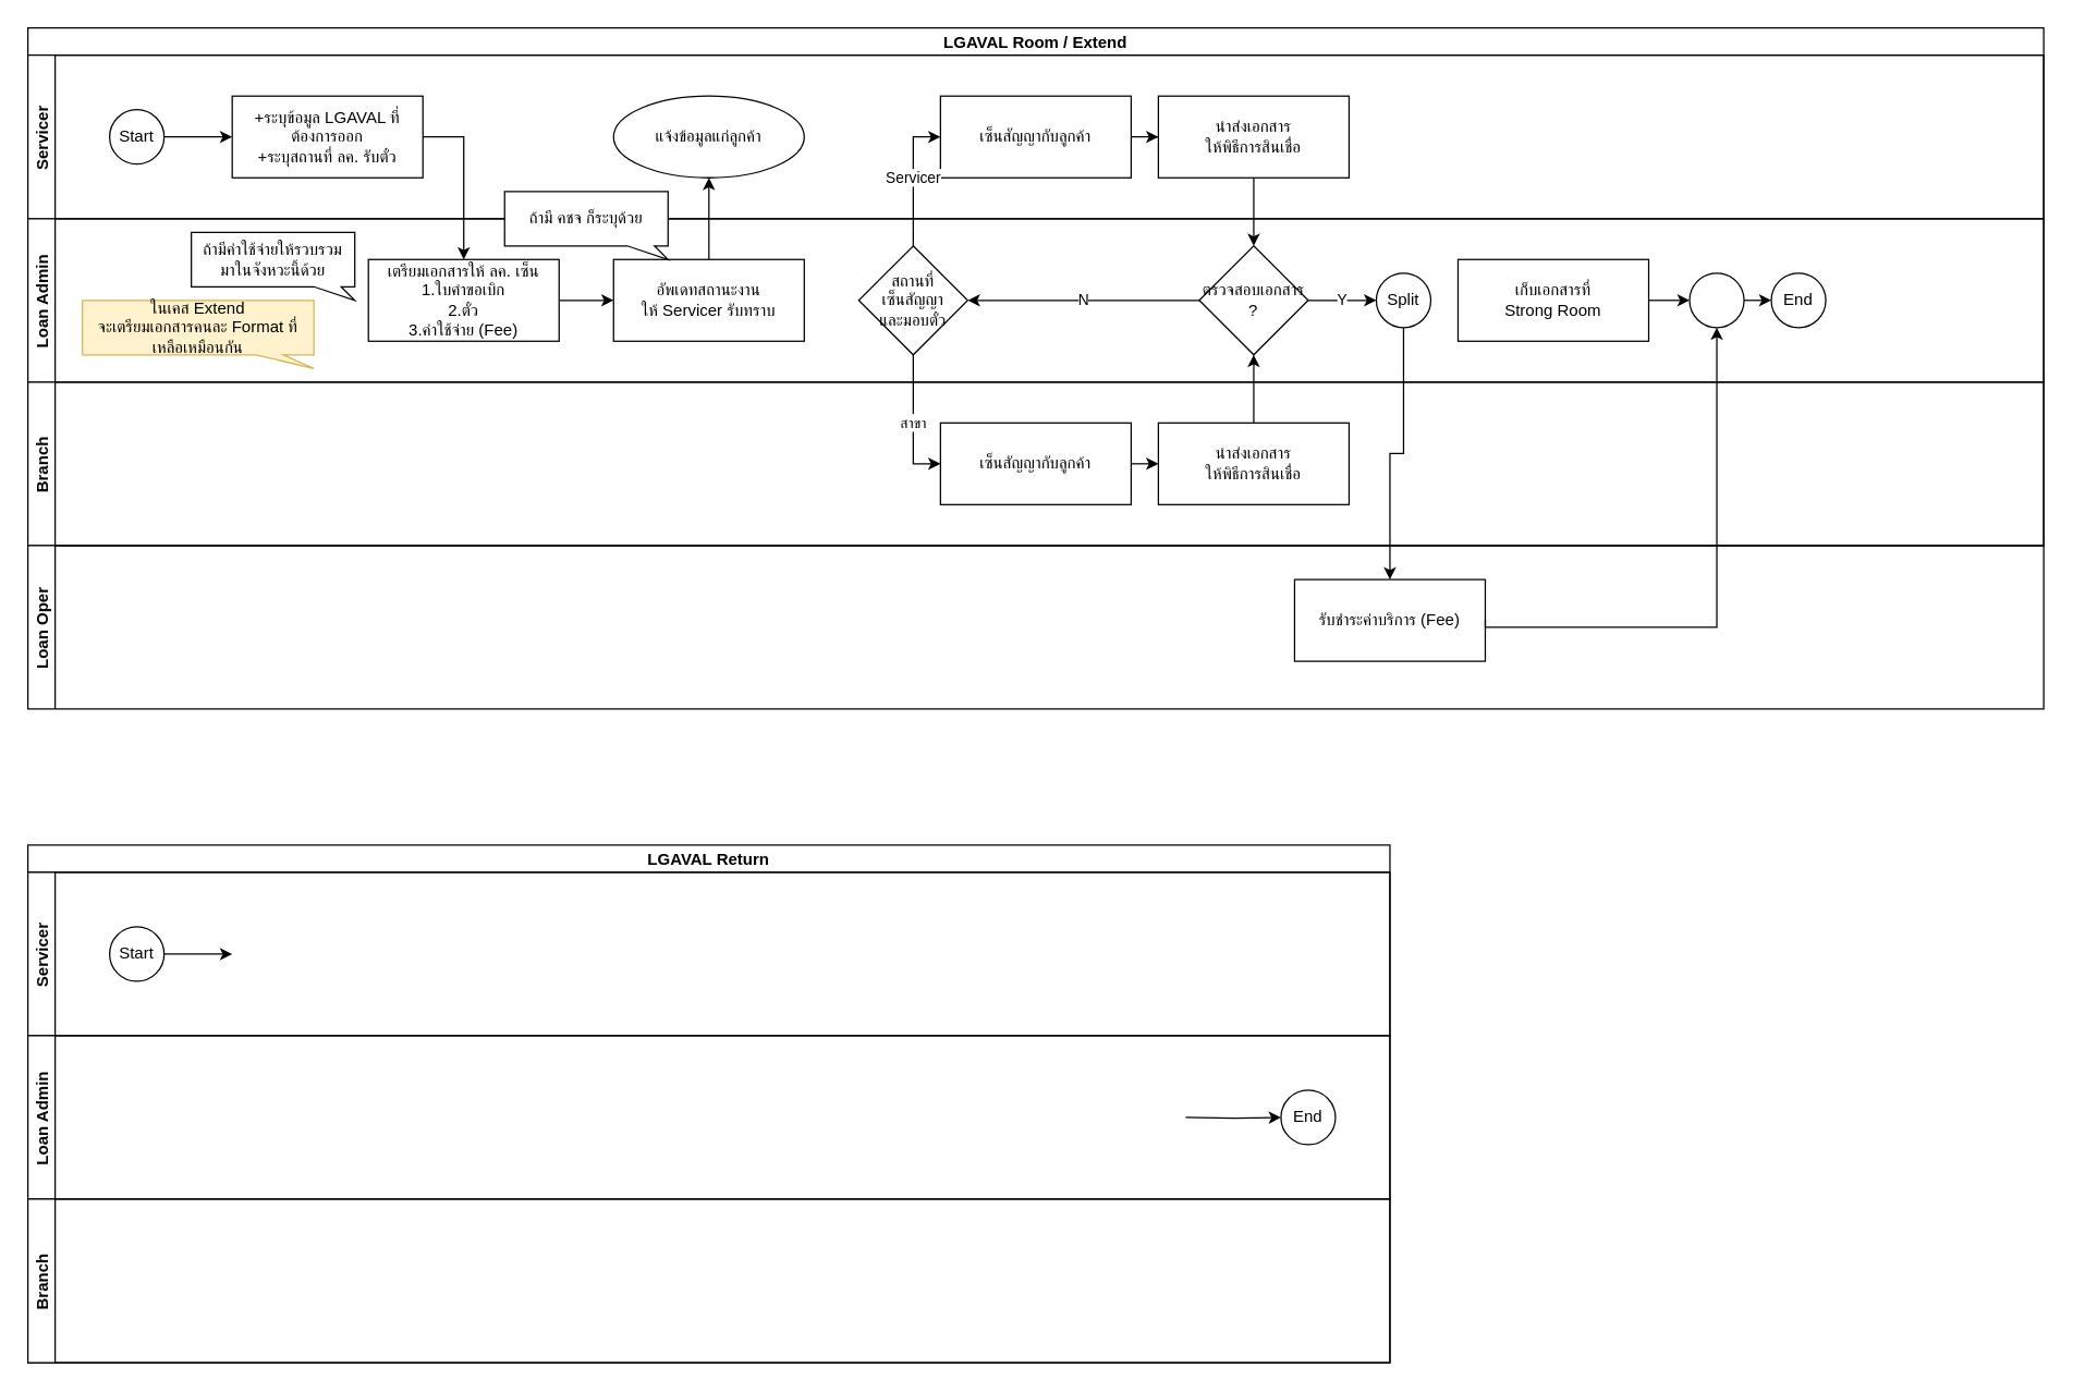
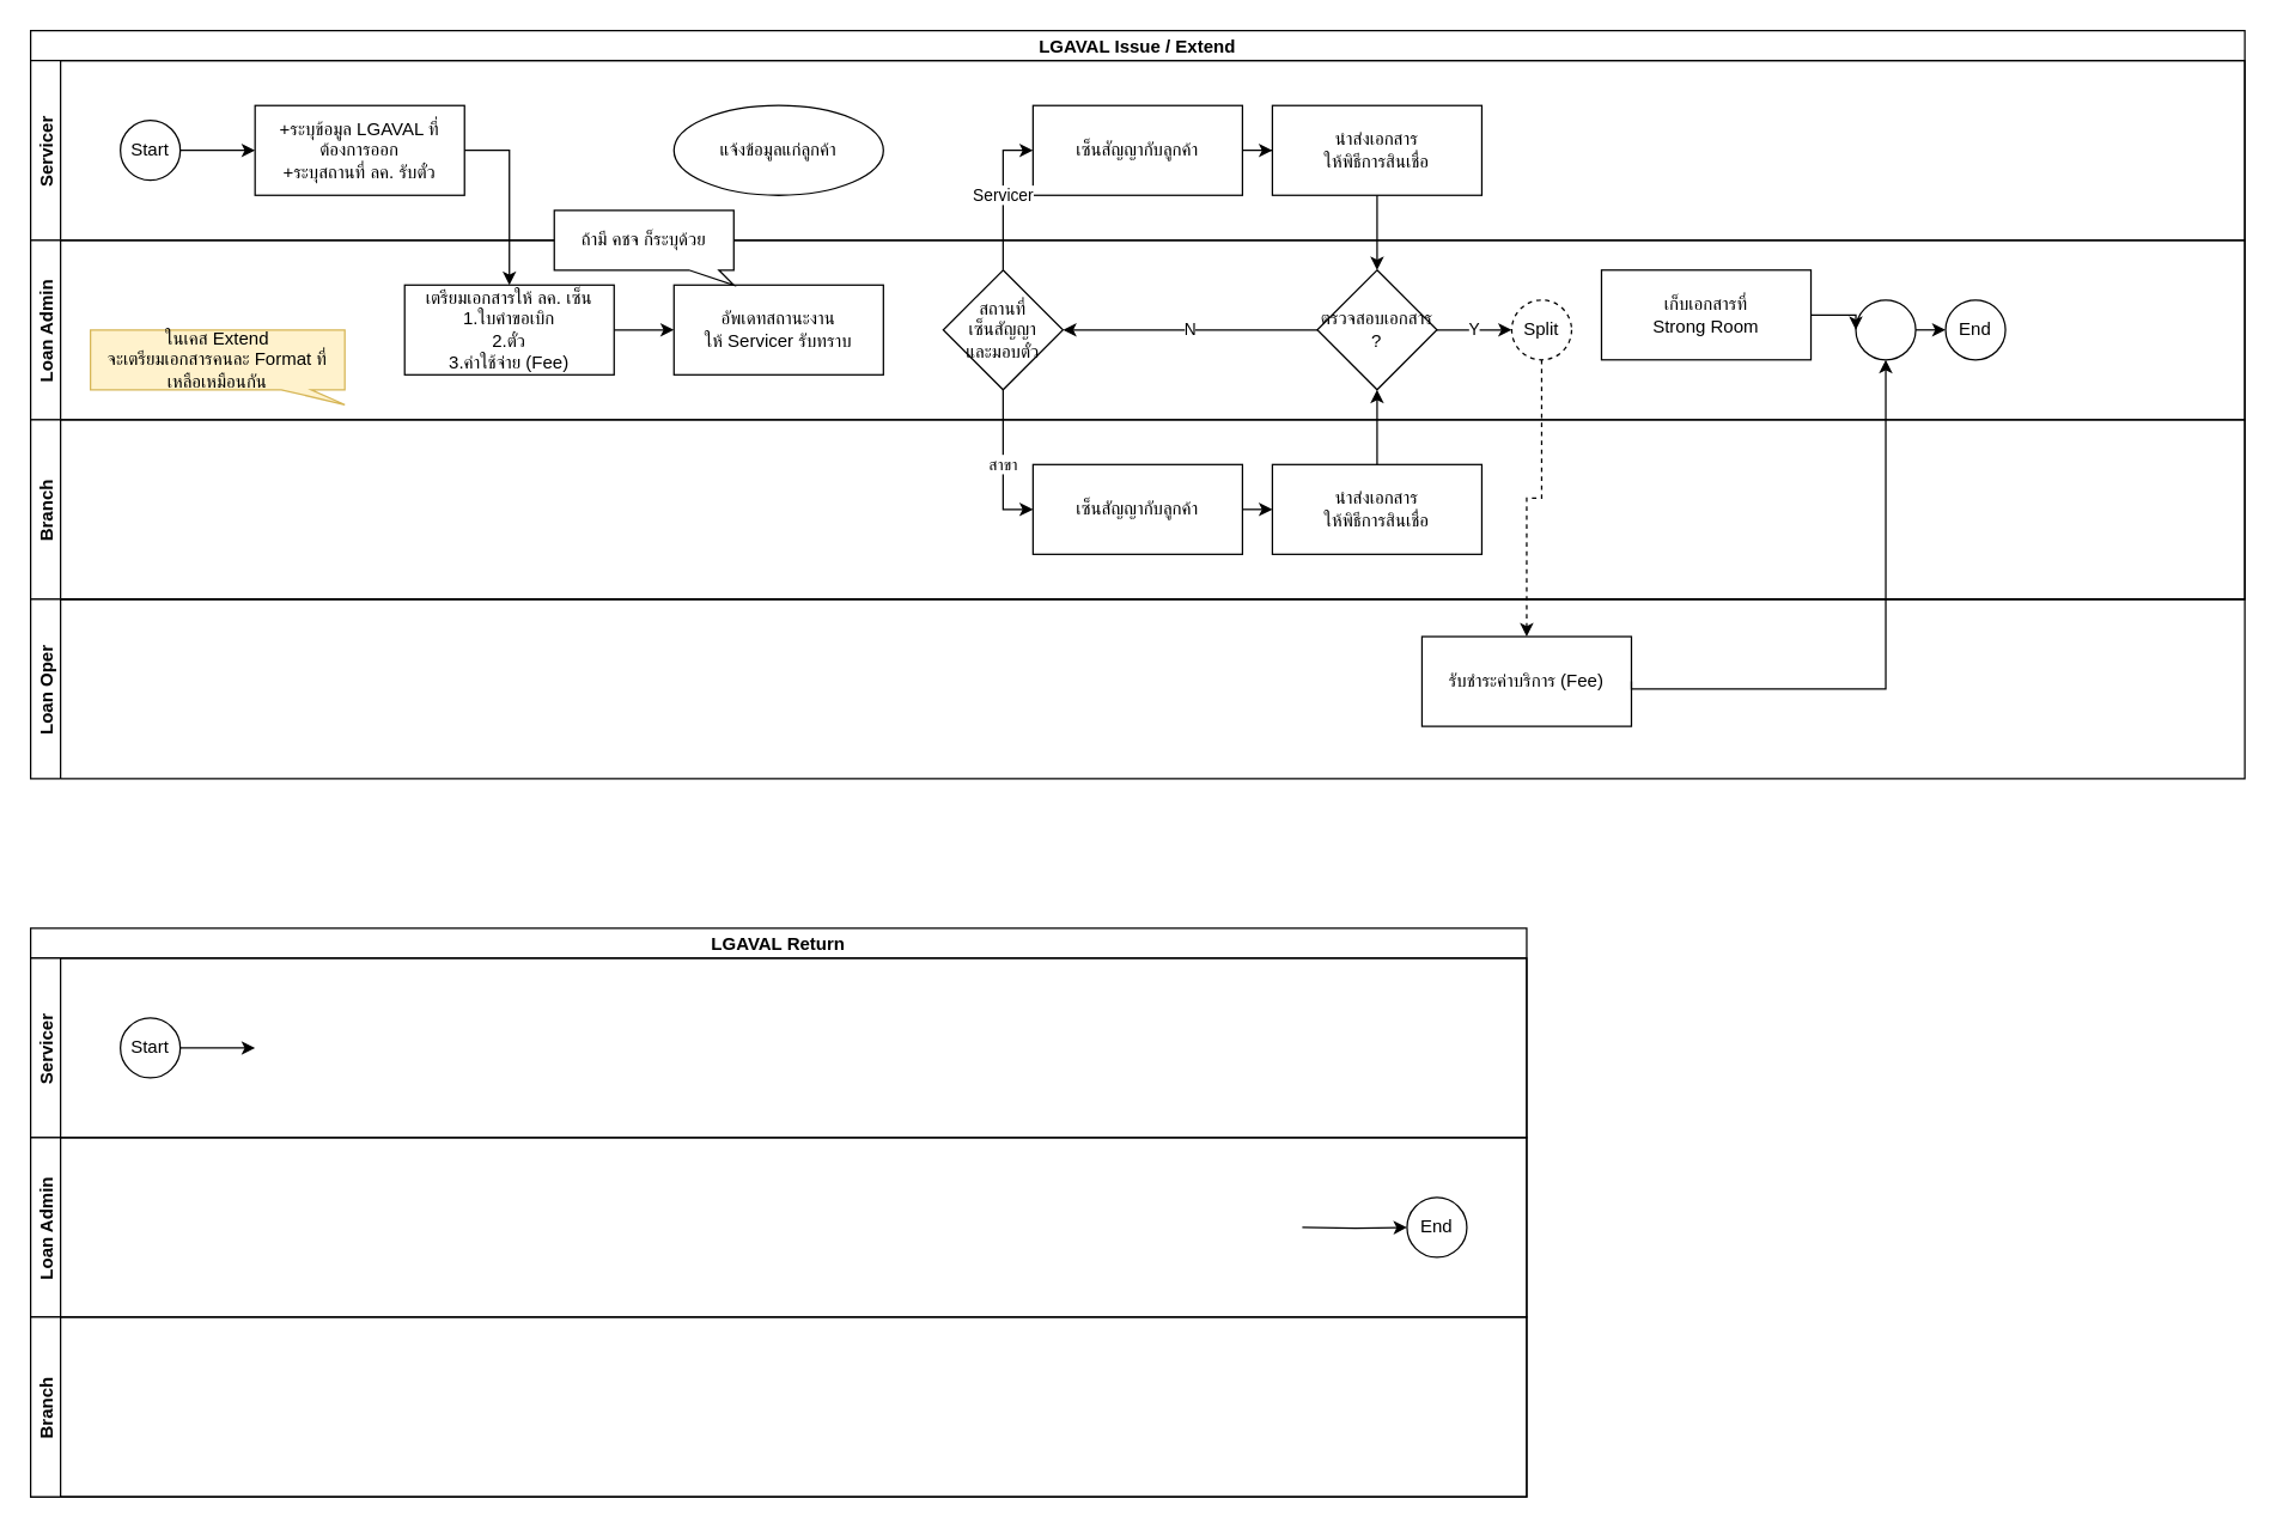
- <mxCell id="2" value="LGAVAL Room / Extend" style="swimlane;childLayout=stackLayout;resizeParent=1;resizeParentMax=0;horizontal=1;startSize=20;horizontalStack=0;" parent="1" vertex="1"><mxGeometry x="20" y="20" width="1480" height="380" as="geometry" /></mxCell>
+ <mxCell id="2" value="LGAVAL Issue / Extend" style="swimlane;childLayout=stackLayout;resizeParent=1;resizeParentMax=0;horizontal=1;startSize=20;horizontalStack=0;" parent="1" vertex="1"><mxGeometry x="20" y="20" width="1480" height="380" as="geometry" /></mxCell>
- <mxCell id="37" style="edgeStyle=orthogonalEdgeStyle;rounded=0;orthogonalLoop=1;jettySize=auto;html=1;exitX=0.5;exitY=0;exitDx=0;exitDy=0;" parent="2" source="20" target="10" edge="1"><mxGeometry relative="1" as="geometry" /></mxCell>
- <mxCell id="19" value="ถ้ามีค่าใช้จ่ายให้รวบรวม&lt;br&gt;มาในจังหวะนี้ด้วย" style="shape=callout;whiteSpace=wrap;html=1;perimeter=calloutPerimeter;size=10;position=0.75;position2=1;" parent="11" vertex="1"><mxGeometry x="120" y="10" width="120" height="50" as="geometry" /></mxCell>
- <mxCell id="22" value="Split" style="ellipse;whiteSpace=wrap;html=1;aspect=fixed;" parent="11" vertex="1"><mxGeometry x="990" y="40" width="40" height="40" as="geometry" /></mxCell>
+ <mxCell id="22" value="Split" style="ellipse;whiteSpace=wrap;html=1;aspect=fixed;dashed=1;" parent="11" vertex="1"><mxGeometry x="990" y="40" width="40" height="40" as="geometry" /></mxCell>
- <mxCell id="24" value="เก็บเอกสารที่&lt;br&gt;Strong Room" style="rounded=0;whiteSpace=wrap;html=1;" parent="11" vertex="1"><mxGeometry x="1050" y="30" width="140" height="60" as="geometry" /></mxCell>
+ <mxCell id="24" value="เก็บเอกสารที่&lt;br&gt;Strong Room" style="rounded=0;whiteSpace=wrap;html=1;" parent="11" vertex="1"><mxGeometry x="1050" y="20" width="140" height="60" as="geometry" /></mxCell>
- <mxCell id="48" style="edgeStyle=orthogonalEdgeStyle;rounded=0;orthogonalLoop=1;jettySize=auto;html=1;exitX=0.5;exitY=1;exitDx=0;exitDy=0;" parent="1" source="22" target="47" edge="1"><mxGeometry relative="1" as="geometry" /></mxCell>
+ <mxCell id="48" style="edgeStyle=orthogonalEdgeStyle;rounded=0;orthogonalLoop=1;jettySize=auto;html=1;exitX=0.5;exitY=1;exitDx=0;exitDy=0;dashed=1;" parent="1" source="22" target="47" edge="1"><mxGeometry relative="1" as="geometry" /></mxCell>
